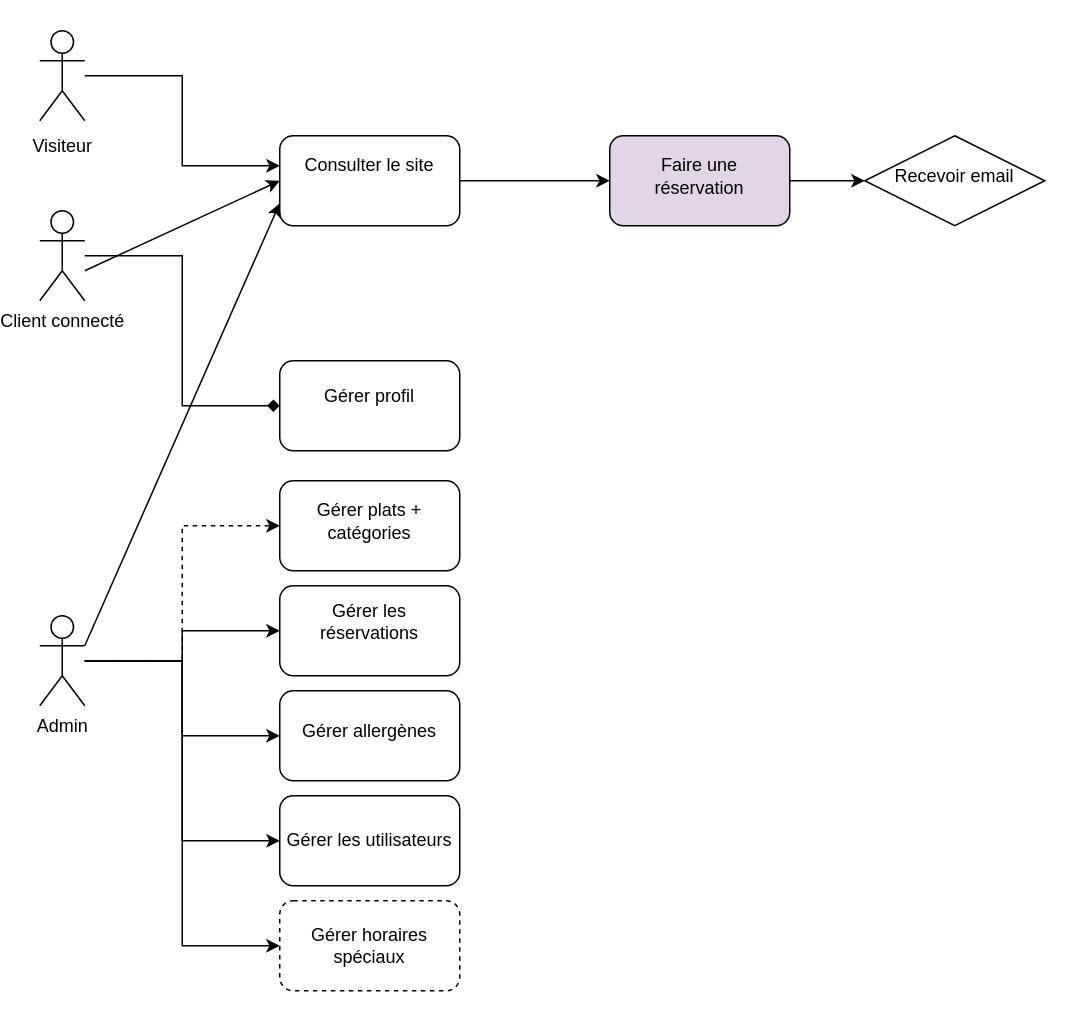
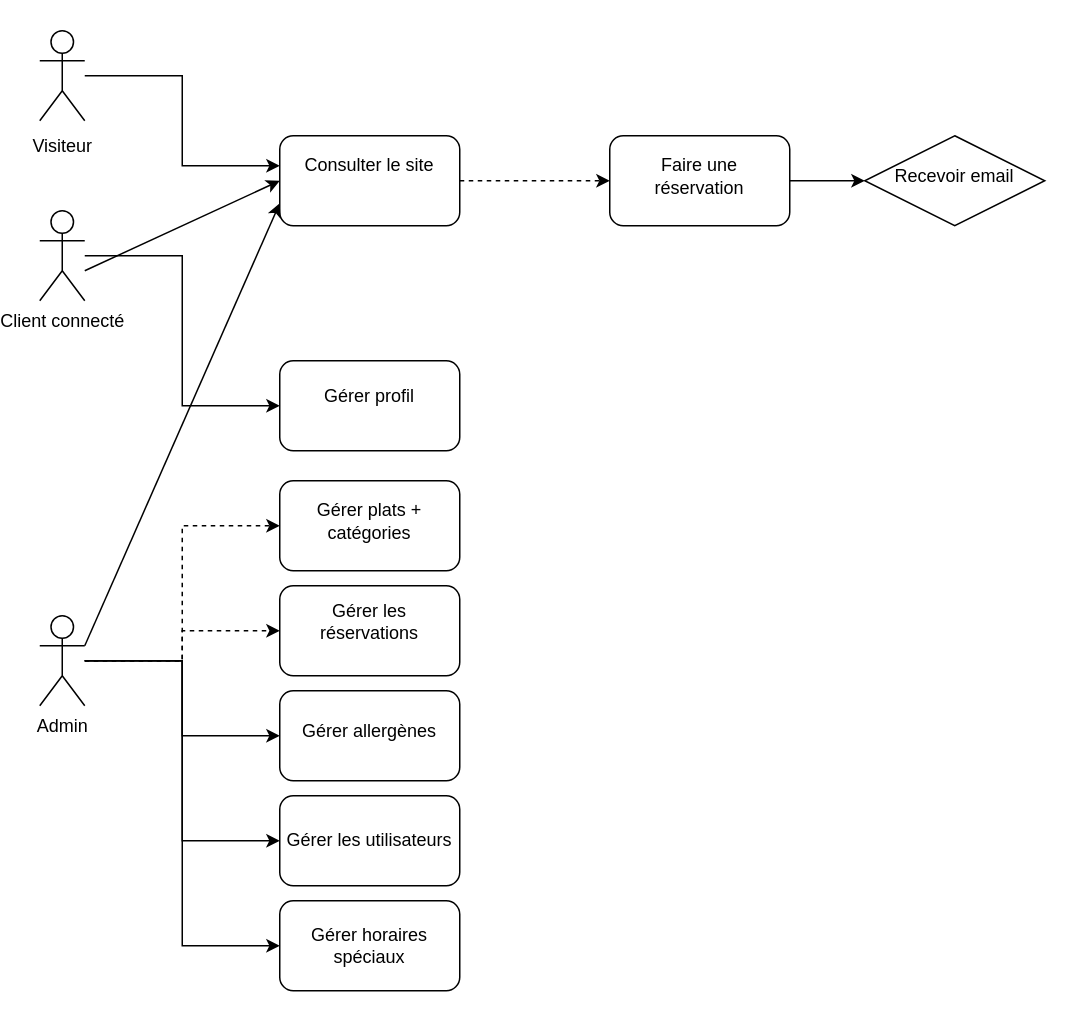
- <mxCell id="11" style="edgeStyle=orthogonalEdgeStyle;rounded=0;orthogonalLoop=1;jettySize=auto;html=1;exitX=1;exitY=0.5;exitDx=0;exitDy=0;entryX=0;entryY=0.5;entryDx=0;entryDy=0;" edge="1" parent="1" source="12" target="14"><mxGeometry relative="1" as="geometry" /></mxCell>
+ <mxCell id="11" style="edgeStyle=orthogonalEdgeStyle;rounded=0;orthogonalLoop=1;jettySize=auto;html=1;exitX=1;exitY=0.5;exitDx=0;exitDy=0;entryX=0;entryY=0.5;entryDx=0;entryDy=0;dashed=1;" edge="1" parent="1" source="12" target="14"><mxGeometry relative="1" as="geometry" /></mxCell>
- <mxCell id="14" value="&lt;table&gt;&lt;tbody&gt;&lt;tr&gt;&lt;td&gt;Faire une réservation&lt;/td&gt;&lt;/tr&gt;&lt;/tbody&gt;&lt;/table&gt;&lt;table&gt;&lt;tbody&gt;&lt;tr&gt;&lt;td&gt;&lt;/td&gt;&lt;/tr&gt;&lt;/tbody&gt;&lt;/table&gt;" style="rounded=1;whiteSpace=wrap;html=1;fillColor=#e1d5e7;" vertex="1" parent="1"><mxGeometry x="400" y="90" width="120" height="60" as="geometry" /></mxCell>
+ <mxCell id="14" value="&lt;table&gt;&lt;tbody&gt;&lt;tr&gt;&lt;td&gt;Faire une réservation&lt;/td&gt;&lt;/tr&gt;&lt;/tbody&gt;&lt;/table&gt;&lt;table&gt;&lt;tbody&gt;&lt;tr&gt;&lt;td&gt;&lt;/td&gt;&lt;/tr&gt;&lt;/tbody&gt;&lt;/table&gt;" style="rounded=1;whiteSpace=wrap;html=1;" vertex="1" parent="1"><mxGeometry x="400" y="90" width="120" height="60" as="geometry" /></mxCell>
- <mxCell id="3" style="edgeStyle=orthogonalEdgeStyle;rounded=0;orthogonalLoop=1;jettySize=auto;html=1;entryX=0;entryY=0.5;entryDx=0;entryDy=0;endArrow=diamond;" edge="1" parent="1" source="4" target="23"><mxGeometry relative="1" as="geometry" /></mxCell>
+ <mxCell id="3" style="edgeStyle=orthogonalEdgeStyle;rounded=0;orthogonalLoop=1;jettySize=auto;html=1;entryX=0;entryY=0.5;entryDx=0;entryDy=0;" edge="1" parent="1" source="4" target="23"><mxGeometry relative="1" as="geometry" /></mxCell>
- <mxCell id="6" style="edgeStyle=orthogonalEdgeStyle;rounded=0;orthogonalLoop=1;jettySize=auto;html=1;entryX=0;entryY=0.5;entryDx=0;entryDy=0;" edge="1" parent="1" source="10" target="15"><mxGeometry relative="1" as="geometry" /></mxCell>
+ <mxCell id="6" style="edgeStyle=orthogonalEdgeStyle;rounded=0;orthogonalLoop=1;jettySize=auto;html=1;entryX=0;entryY=0.5;entryDx=0;entryDy=0;dashed=1;" edge="1" parent="1" source="10" target="15"><mxGeometry relative="1" as="geometry" /></mxCell>
- <mxCell id="19" value="Gérer horaires spéciaux" style="rounded=1;whiteSpace=wrap;html=1;dashed=1;" vertex="1" parent="1"><mxGeometry x="180" y="600" width="120" height="60" as="geometry" /></mxCell>
+ <mxCell id="19" value="Gérer horaires spéciaux" style="rounded=1;whiteSpace=wrap;html=1;" vertex="1" parent="1"><mxGeometry x="180" y="600" width="120" height="60" as="geometry" /></mxCell>
